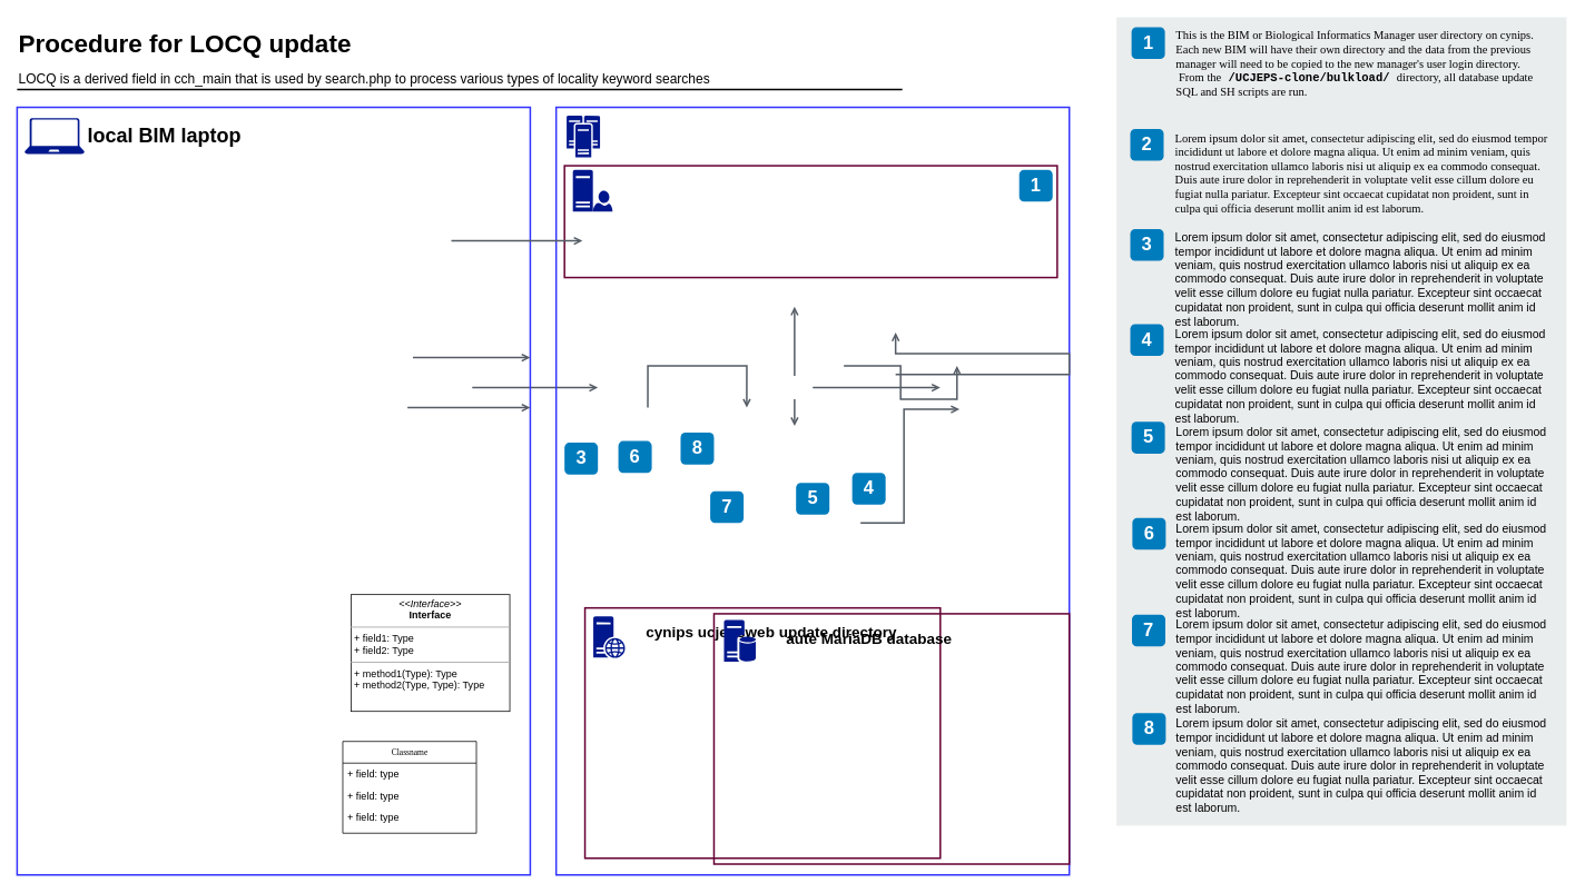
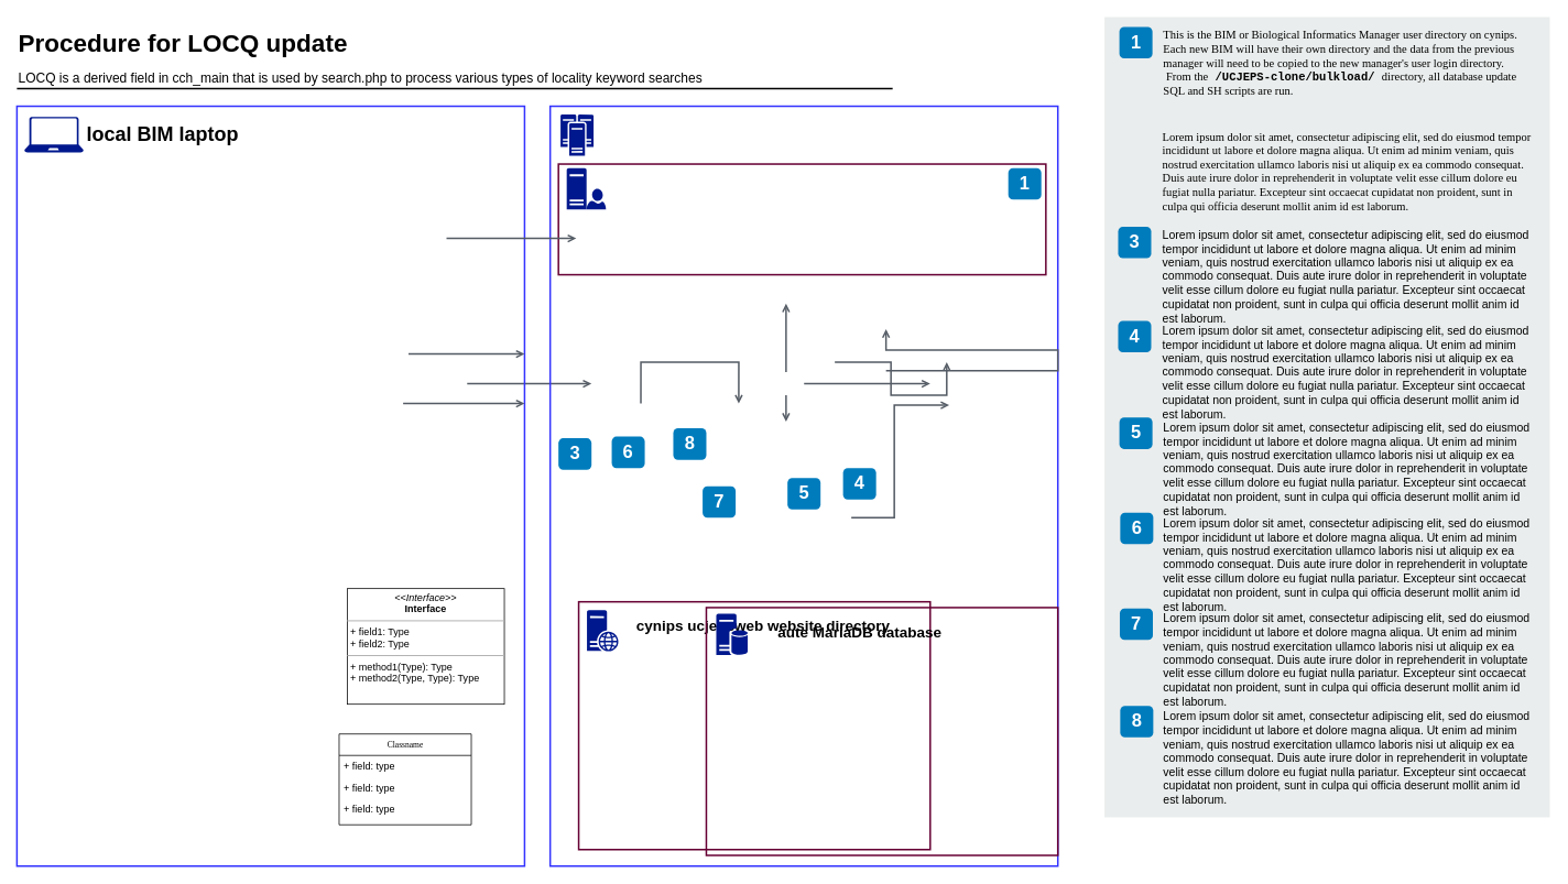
- <mxCell id="11" value="2" style="rounded=1;whiteSpace=wrap;html=1;fillColor=#007CBD;strokeColor=none;fontColor=#FFFFFF;fontStyle=1;fontSize=22;labelBackgroundColor=none;" vertex="1" parent="1"><mxGeometry x="1353" y="154" width="40" height="38" as="geometry" /></mxCell>
- <mxCell id="29" value="cynips ucjepsweb update directory" style="text;strokeColor=none;fillColor=none;html=1;fontSize=18;fontStyle=1;verticalAlign=middle;align=center;" vertex="1" parent="28"><mxGeometry x="48" y="10" width="350" height="40" as="geometry" /></mxCell>
+ <mxCell id="29" value="cynips ucjepsweb website directory" style="text;strokeColor=none;fillColor=none;html=1;fontSize=18;fontStyle=1;verticalAlign=middle;align=center;" vertex="1" parent="28"><mxGeometry x="48" y="10" width="350" height="40" as="geometry" /></mxCell>
